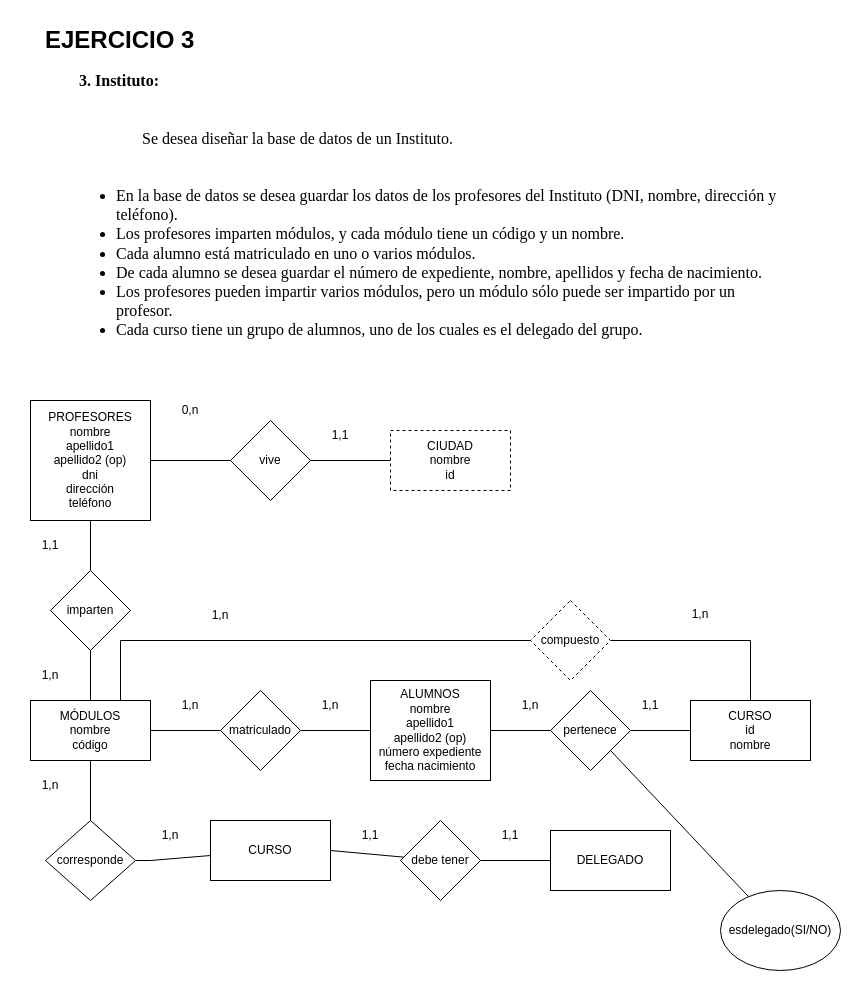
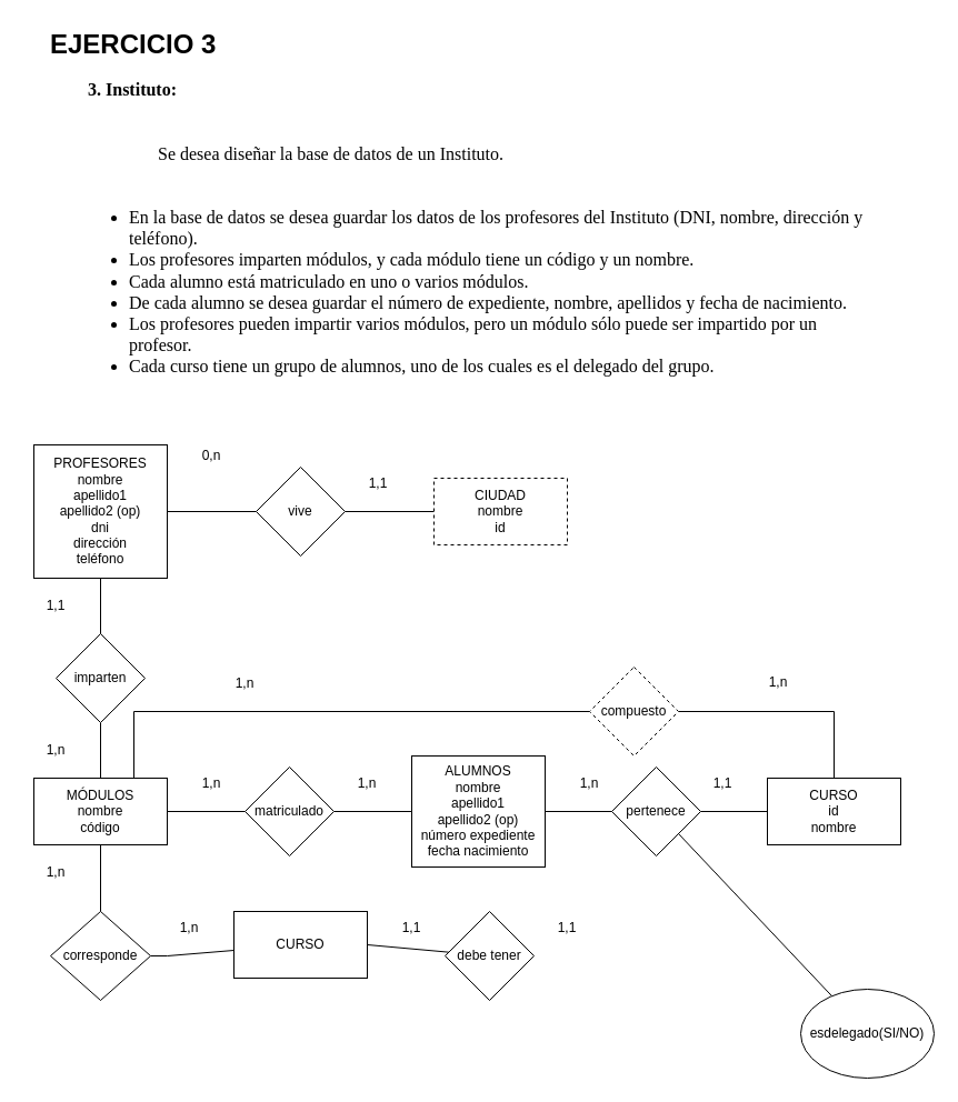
- <mxCell id="28" value="" style="endArrow=none;html=1;rounded=0;exitX=1;exitY=0.5;exitDx=0;exitDy=0;startArrow=none;" parent="1" source="30" target="29" edge="1"><mxGeometry width="50" height="50" relative="1" as="geometry"><mxPoint x="470" y="560" as="sourcePoint" /><mxPoint x="560" y="860" as="targetPoint" /></mxGeometry></mxCell>
- <mxCell id="29" value="DELEGADO" style="rounded=0;whiteSpace=wrap;html=1;" parent="1" vertex="1"><mxGeometry x="550" y="830" width="120" height="60" as="geometry" /></mxCell>
